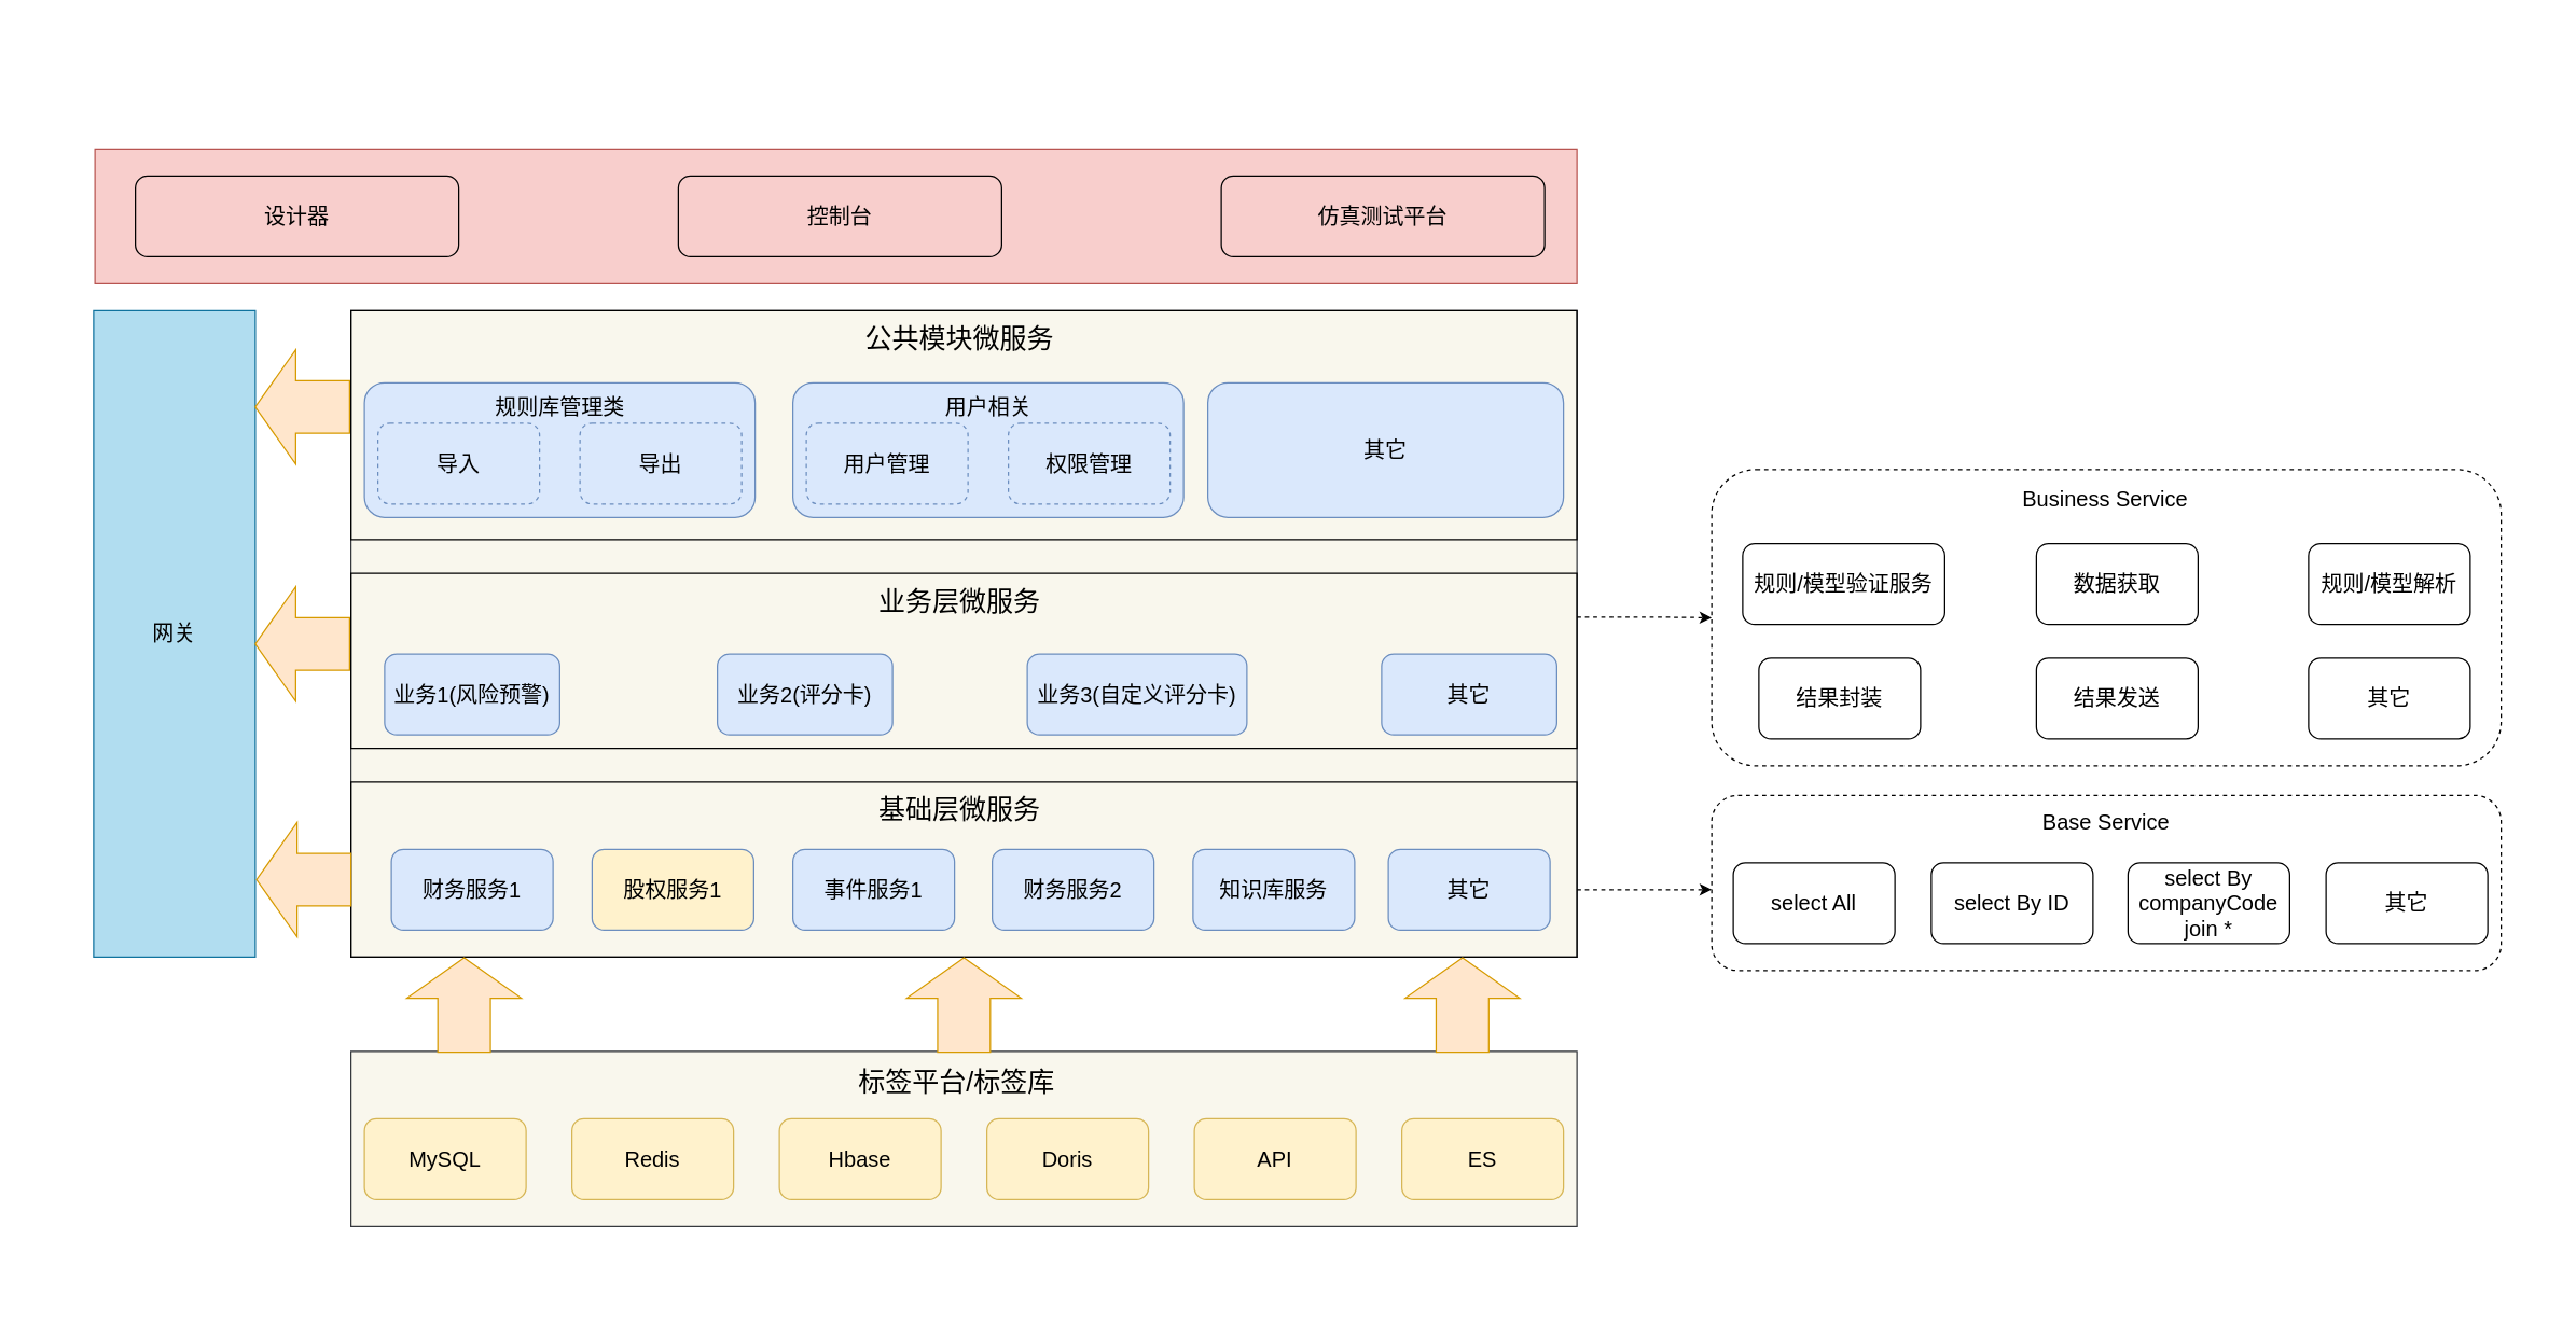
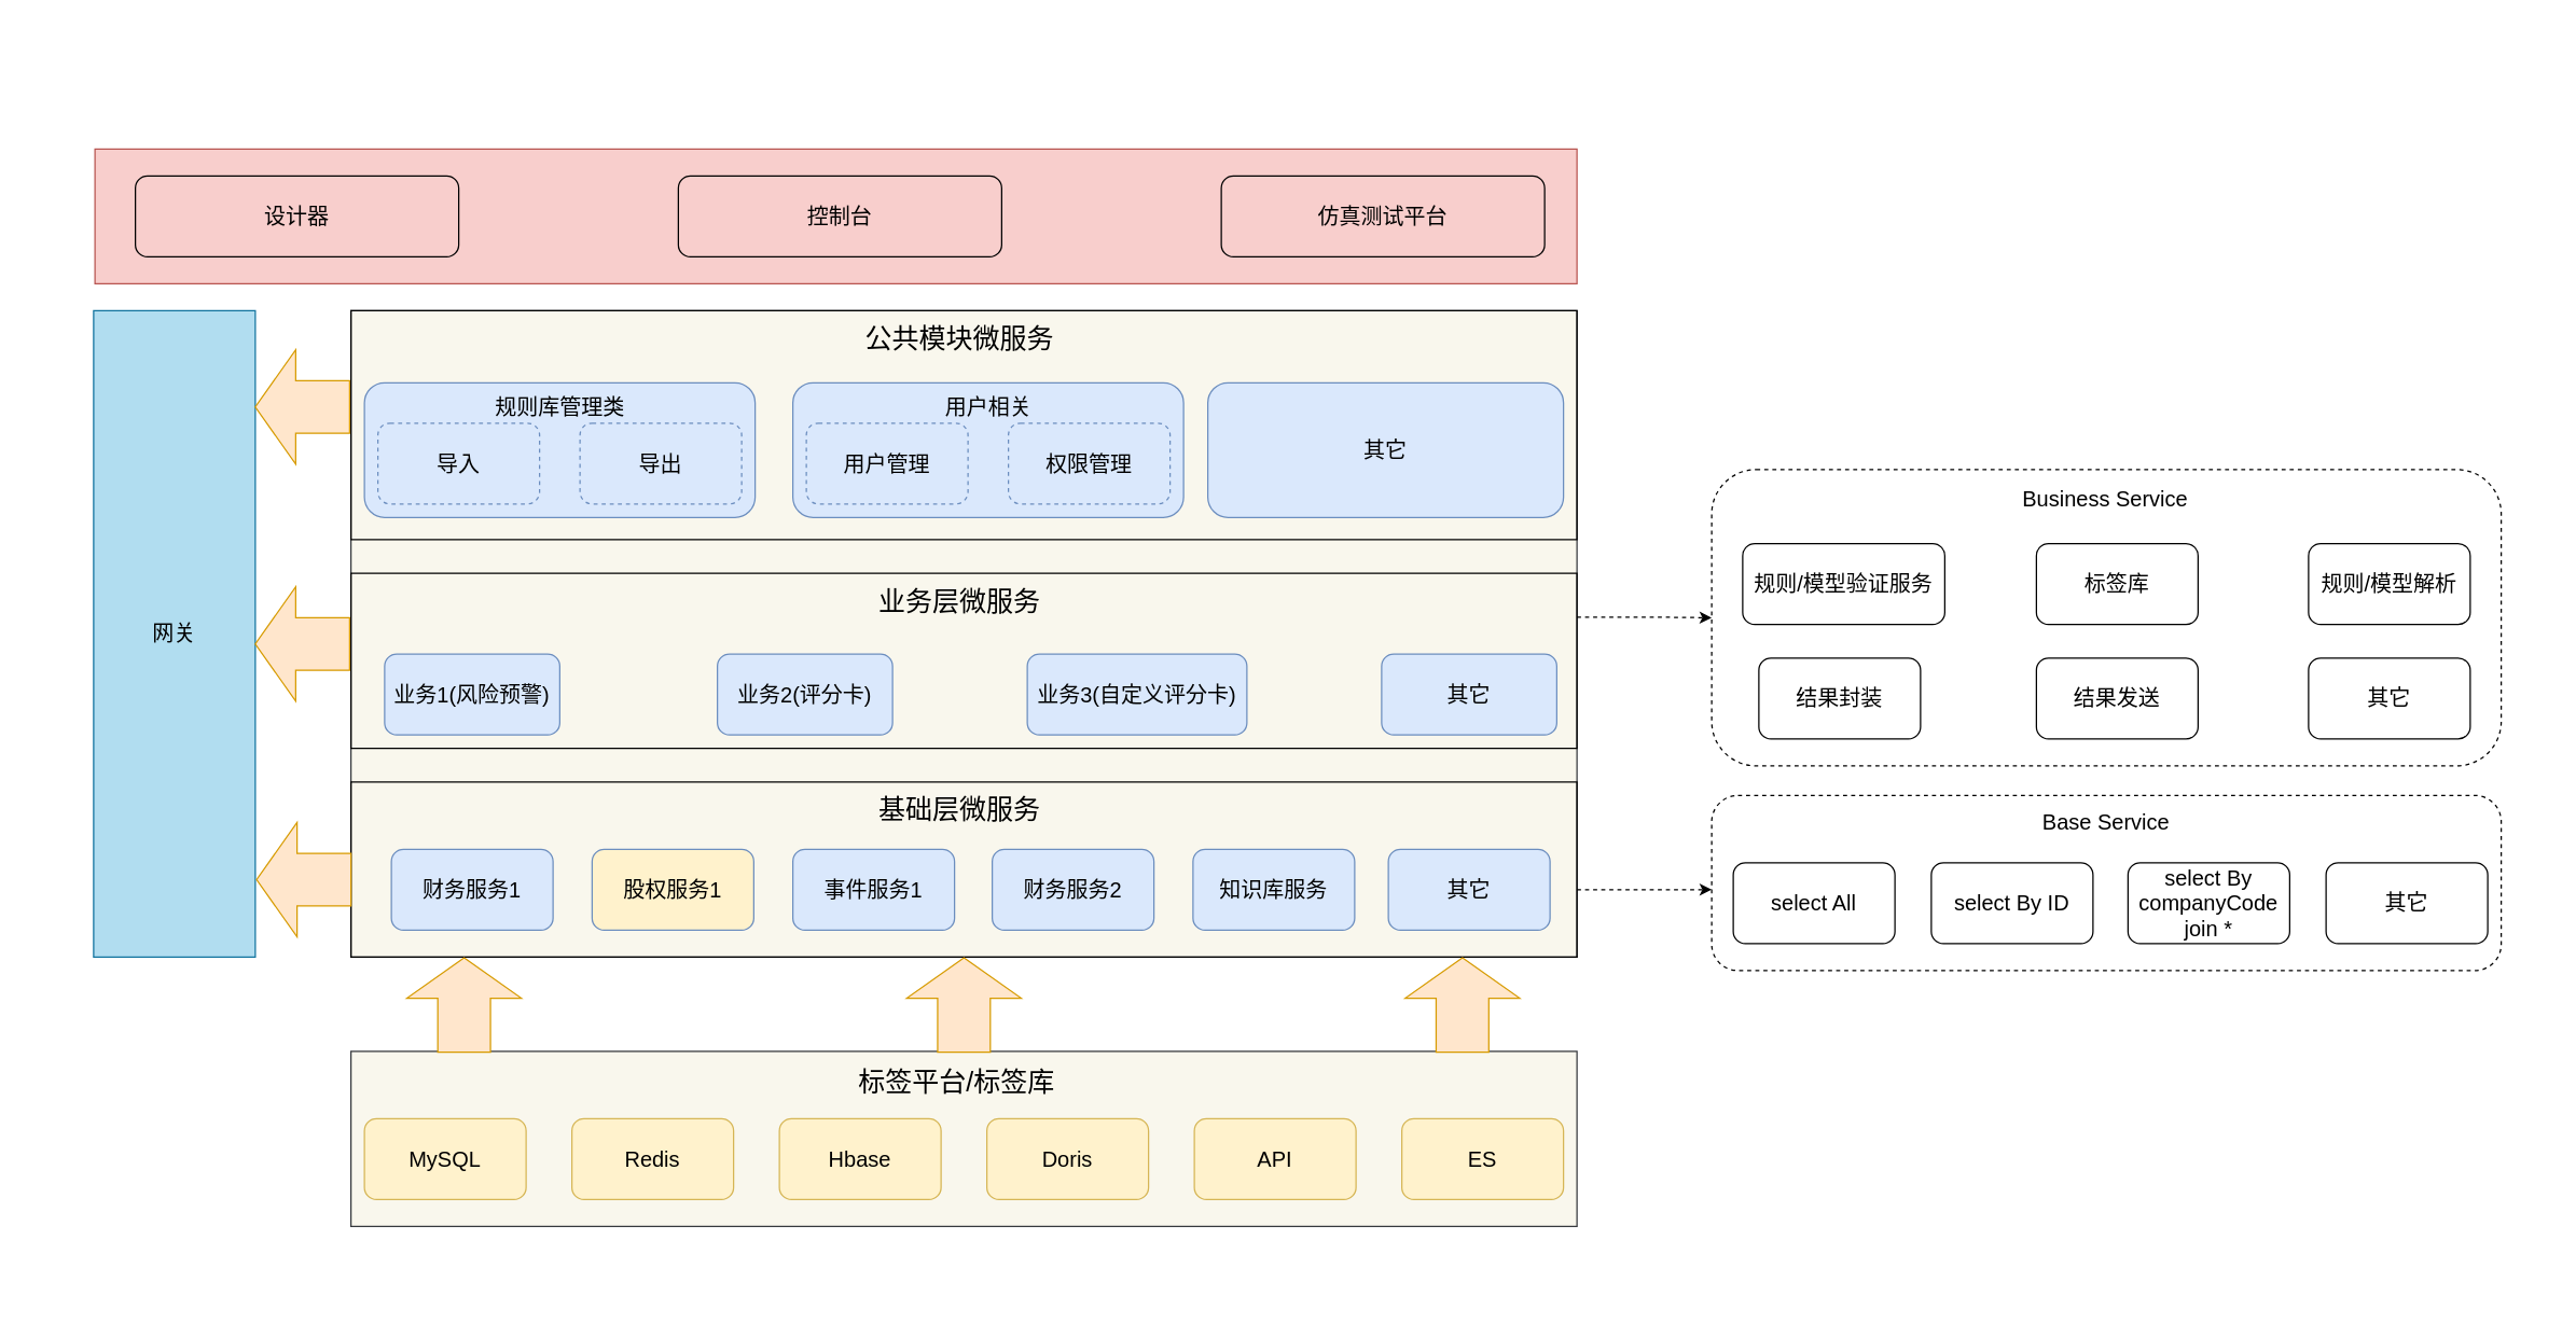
- <mxCell id="57" value="数据获取" style="rounded=1;whiteSpace=wrap;html=1;fontSize=16;" vertex="1" parent="1"><mxGeometry x="1511" y="403" width="120" height="60" as="geometry" /></mxCell>
+ <mxCell id="57" value="标签库" style="rounded=1;whiteSpace=wrap;html=1;fontSize=16;" vertex="1" parent="1"><mxGeometry x="1511" y="403" width="120" height="60" as="geometry" /></mxCell>
